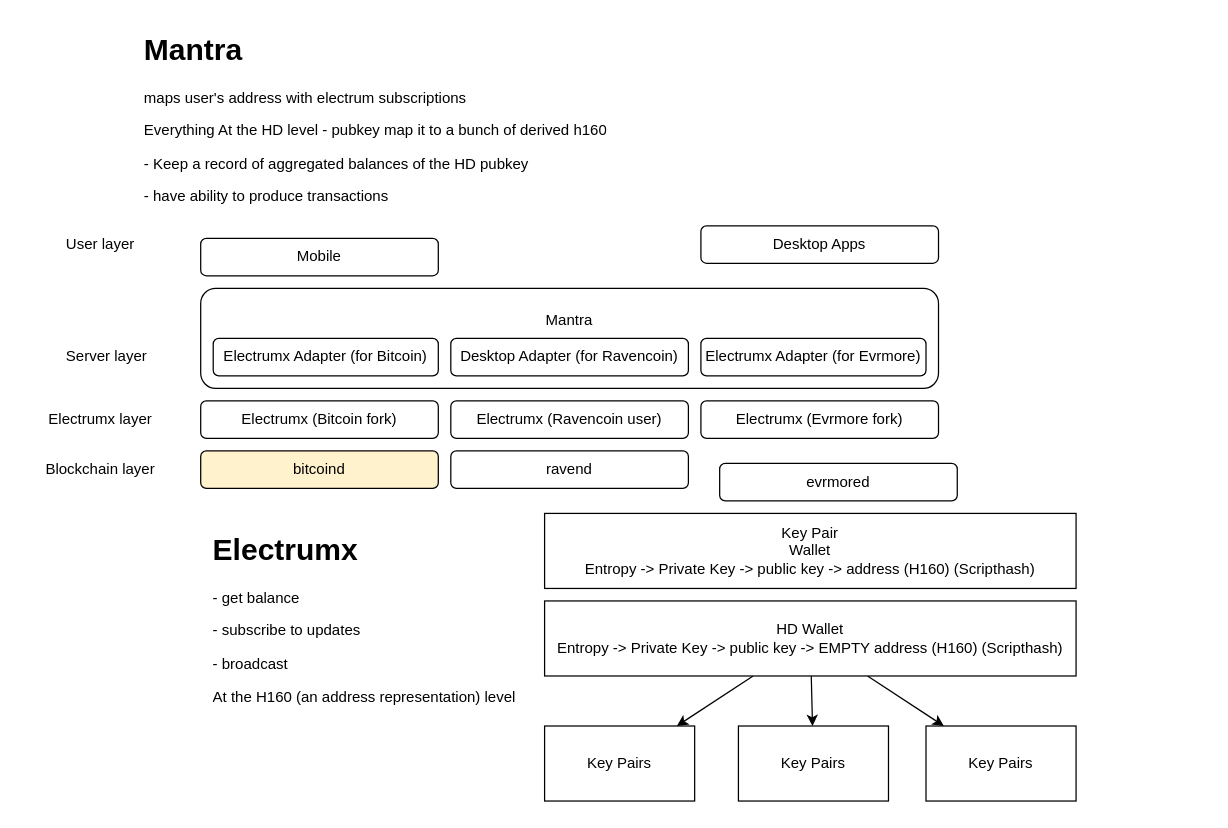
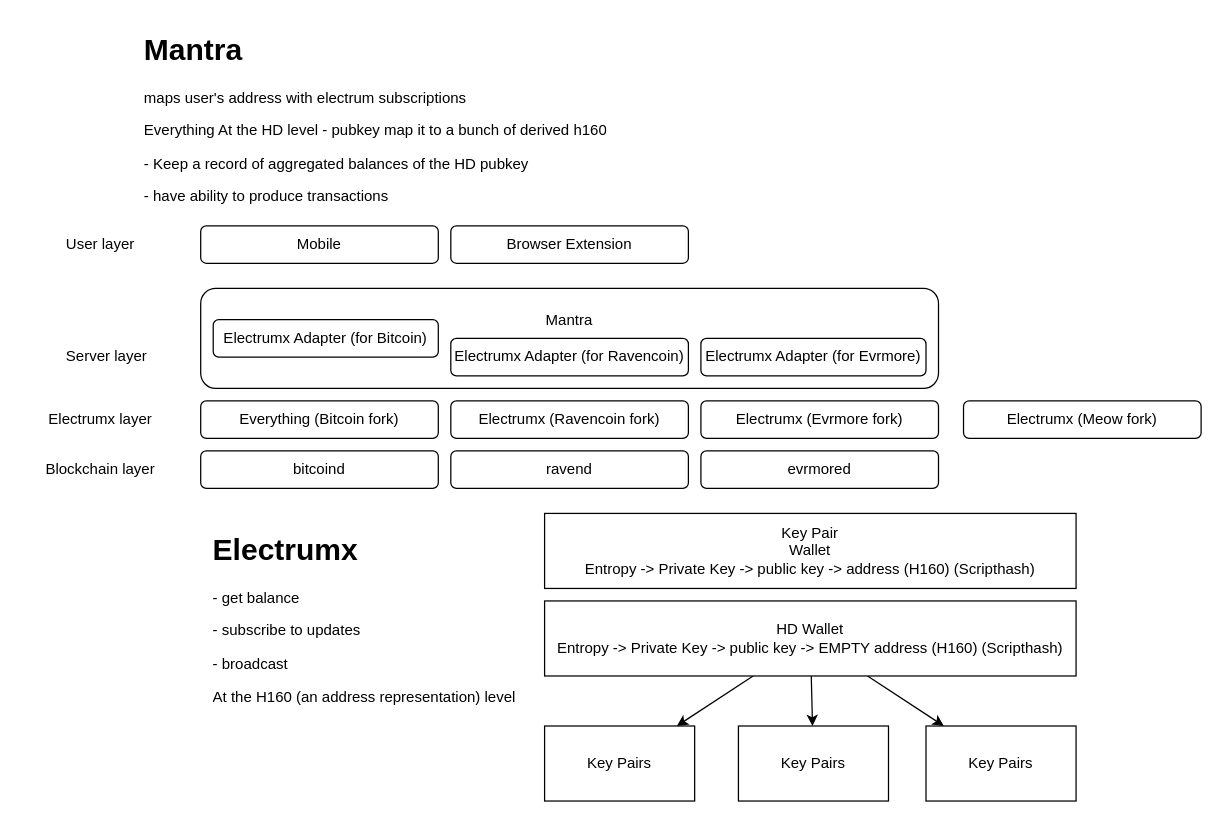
+ <mxCell id="15" value="Browser Extension" style="rounded=1;whiteSpace=wrap;html=1;" vertex="1" parent="1"><mxGeometry x="360" y="180" width="190" height="30" as="geometry" /></mxCell>
- <mxCell id="14" value="Desktop Apps" style="rounded=1;whiteSpace=wrap;html=1;" vertex="1" parent="1"><mxGeometry x="560" y="180" width="190" height="30" as="geometry" /></mxCell>
- <mxCell id="16" value="Mobile" style="rounded=1;whiteSpace=wrap;html=1;" vertex="1" parent="1"><mxGeometry x="160" y="190" width="190" height="30" as="geometry" /></mxCell>
+ <mxCell id="16" value="Mobile" style="rounded=1;whiteSpace=wrap;html=1;" vertex="1" parent="1"><mxGeometry x="160" y="180" width="190" height="30" as="geometry" /></mxCell>
- <mxCell id="11" value="Electrumx Adapter (for Bitcoin)" style="rounded=1;whiteSpace=wrap;html=1;" vertex="1" parent="1"><mxGeometry x="170" y="270" width="180" height="30" as="geometry" /></mxCell>
+ <mxCell id="11" value="Electrumx Adapter (for Bitcoin)" style="rounded=1;whiteSpace=wrap;html=1;" vertex="1" parent="1"><mxGeometry x="170" y="255" width="180" height="30" as="geometry" /></mxCell>
- <mxCell id="12" value="Desktop Adapter (for Ravencoin)" style="rounded=1;whiteSpace=wrap;html=1;" vertex="1" parent="1"><mxGeometry x="360" y="270" width="190" height="30" as="geometry" /></mxCell>
+ <mxCell id="12" value="Electrumx Adapter (for Ravencoin)" style="rounded=1;whiteSpace=wrap;html=1;" vertex="1" parent="1"><mxGeometry x="360" y="270" width="190" height="30" as="geometry" /></mxCell>
- <mxCell id="4" value="Electrumx (Bitcoin fork)" style="rounded=1;whiteSpace=wrap;html=1;" vertex="1" parent="1"><mxGeometry x="160" y="320" width="190" height="30" as="geometry" /></mxCell>
+ <mxCell id="4" value="Everything (Bitcoin fork)" style="rounded=1;whiteSpace=wrap;html=1;" vertex="1" parent="1"><mxGeometry x="160" y="320" width="190" height="30" as="geometry" /></mxCell>
- <mxCell id="3" value="Electrumx (Ravencoin user)" style="rounded=1;whiteSpace=wrap;html=1;" vertex="1" parent="1"><mxGeometry x="360" y="320" width="190" height="30" as="geometry" /></mxCell>
+ <mxCell id="3" value="Electrumx (Ravencoin fork)" style="rounded=1;whiteSpace=wrap;html=1;" vertex="1" parent="1"><mxGeometry x="360" y="320" width="190" height="30" as="geometry" /></mxCell>
+ <mxCell id="19" value="Electrumx (Meow fork)" style="rounded=1;whiteSpace=wrap;html=1;" vertex="1" parent="1"><mxGeometry x="770" y="320" width="190" height="30" as="geometry" /></mxCell>
- <mxCell id="5" value="bitcoind" style="rounded=1;whiteSpace=wrap;html=1;fillColor=#fff2cc;" vertex="1" parent="1"><mxGeometry x="160" y="360" width="190" height="30" as="geometry" /></mxCell>
+ <mxCell id="5" value="bitcoind" style="rounded=1;whiteSpace=wrap;html=1;" vertex="1" parent="1"><mxGeometry x="160" y="360" width="190" height="30" as="geometry" /></mxCell>
- <mxCell id="7" value="evrmored" style="rounded=1;whiteSpace=wrap;html=1;" vertex="1" parent="1"><mxGeometry x="575" y="370" width="190" height="30" as="geometry" /></mxCell>
+ <mxCell id="7" value="evrmored" style="rounded=1;whiteSpace=wrap;html=1;" vertex="1" parent="1"><mxGeometry x="560" y="360" width="190" height="30" as="geometry" /></mxCell>
